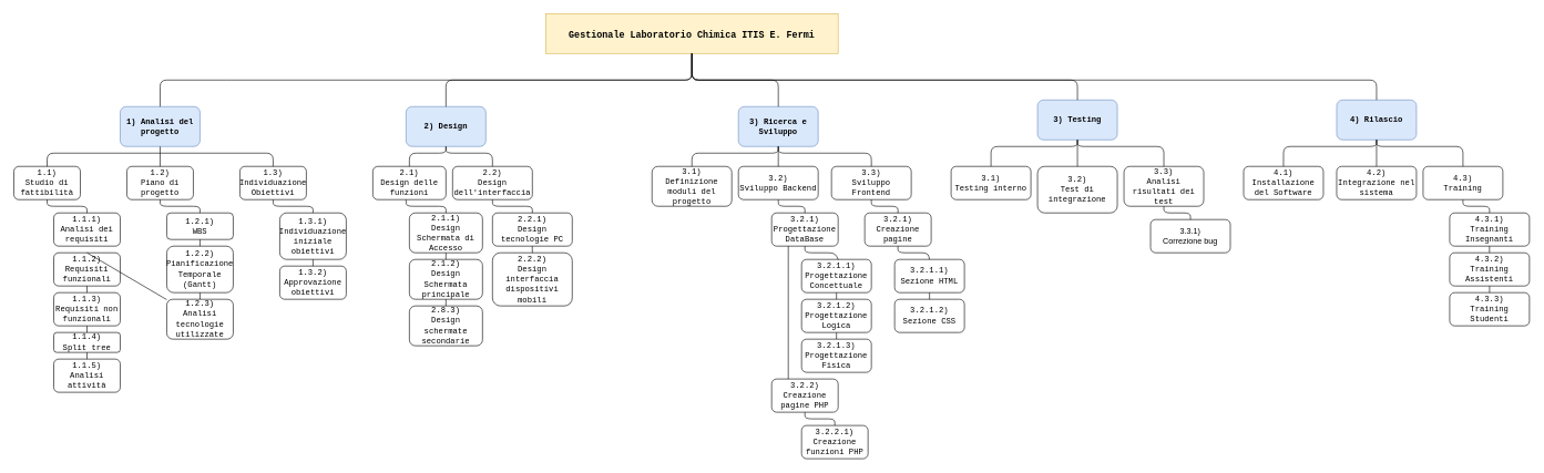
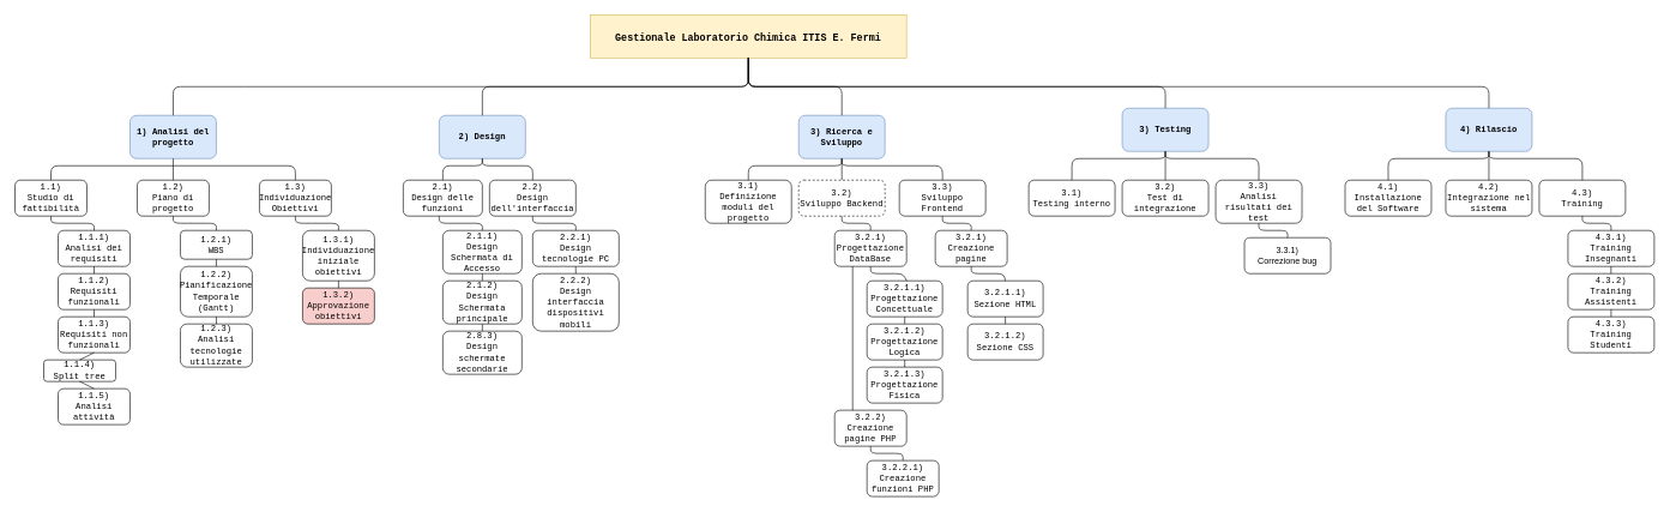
- <mxCell id="42" value="&lt;div&gt;&lt;font face=&quot;Courier New&quot;&gt;3.2) &lt;br&gt;&lt;/font&gt;&lt;/div&gt;&lt;div&gt;&lt;font face=&quot;Courier New&quot;&gt;Sviluppo Backend &lt;/font&gt;&lt;/div&gt;" style="rounded=1;whiteSpace=wrap;html=1;" parent="1" vertex="1"><mxGeometry x="1110" y="250" width="120" height="50" as="geometry" /></mxCell>
+ <mxCell id="42" value="&lt;div&gt;&lt;font face=&quot;Courier New&quot;&gt;3.2) &lt;br&gt;&lt;/font&gt;&lt;/div&gt;&lt;div&gt;&lt;font face=&quot;Courier New&quot;&gt;Sviluppo Backend &lt;/font&gt;&lt;/div&gt;" style="rounded=1;whiteSpace=wrap;html=1;dashed=1;" parent="1" vertex="1"><mxGeometry x="1110" y="250" width="120" height="50" as="geometry" /></mxCell>
- <mxCell id="38" value="&lt;div&gt;&lt;font face=&quot;Courier New&quot;&gt;3.2) &lt;br&gt;&lt;/font&gt;&lt;/div&gt;&lt;div&gt;&lt;font face=&quot;Courier New&quot;&gt;Test di integrazione&lt;/font&gt;&lt;/div&gt;" style="rounded=1;whiteSpace=wrap;html=1;" parent="1" vertex="1"><mxGeometry x="1560" y="250" width="120" height="70" as="geometry" /></mxCell>
+ <mxCell id="38" value="&lt;div&gt;&lt;font face=&quot;Courier New&quot;&gt;3.2) &lt;br&gt;&lt;/font&gt;&lt;/div&gt;&lt;div&gt;&lt;font face=&quot;Courier New&quot;&gt;Test di integrazione&lt;/font&gt;&lt;/div&gt;" style="rounded=1;whiteSpace=wrap;html=1;" parent="1" vertex="1"><mxGeometry x="1560" y="250" width="120" height="50" as="geometry" /></mxCell>
- <mxCell id="9" value="" style="endArrow=none;html=1;exitX=0.5;exitY=0;exitDx=0;exitDy=0;" parent="1" source="8" target="19" edge="1"><mxGeometry width="50" height="50" relative="1" as="geometry"><mxPoint y="530" as="sourcePoint" x="20" /><mxPoint x="70" y="480" as="targetPoint" /></mxGeometry></mxCell>
+ <mxCell id="9" value="" style="endArrow=none;html=1;entryX=0.5;entryY=1;entryDx=0;entryDy=0;exitX=0.5;exitY=0;exitDx=0;exitDy=0;" parent="1" source="8" target="7" edge="1"><mxGeometry width="50" height="50" relative="1" as="geometry"><mxPoint y="530" as="sourcePoint" x="20" /><mxPoint x="70" y="480" as="targetPoint" /></mxGeometry></mxCell>
- <mxCell id="25" value="&lt;div&gt;&lt;font face=&quot;Courier New&quot;&gt;1.3.2) Approvazione obiettivi &lt;br&gt;&lt;/font&gt;&lt;/div&gt;" style="rounded=1;whiteSpace=wrap;html=1;" parent="1" vertex="1"><mxGeometry x="420" y="400" width="100" height="50" as="geometry" /></mxCell>
+ <mxCell id="25" value="&lt;div&gt;&lt;font face=&quot;Courier New&quot;&gt;1.3.2) Approvazione obiettivi &lt;br&gt;&lt;/font&gt;&lt;/div&gt;" style="rounded=1;whiteSpace=wrap;html=1;fillColor=#f8cecc;" parent="1" vertex="1"><mxGeometry x="420" y="400" width="100" height="50" as="geometry" /></mxCell>
- <mxCell id="12" value="&lt;div&gt;&lt;font face=&quot;Courier New&quot;&gt;1.1.4)&lt;/font&gt;&lt;/div&gt;&lt;div&gt;&lt;font face=&quot;Courier New&quot;&gt;Split tree&lt;/font&gt;&lt;/div&gt;" style="rounded=1;whiteSpace=wrap;html=1;" parent="1" vertex="1"><mxGeometry x="80" y="500" width="100" height="30" as="geometry" /></mxCell>
+ <mxCell id="12" value="&lt;div&gt;&lt;font face=&quot;Courier New&quot;&gt;1.1.4)&lt;/font&gt;&lt;/div&gt;&lt;div&gt;&lt;font face=&quot;Courier New&quot;&gt;Split tree&lt;/font&gt;&lt;/div&gt;" style="rounded=1;whiteSpace=wrap;html=1;" parent="1" vertex="1"><mxGeometry x="60" y="500" width="100" height="30" as="geometry" /></mxCell>
